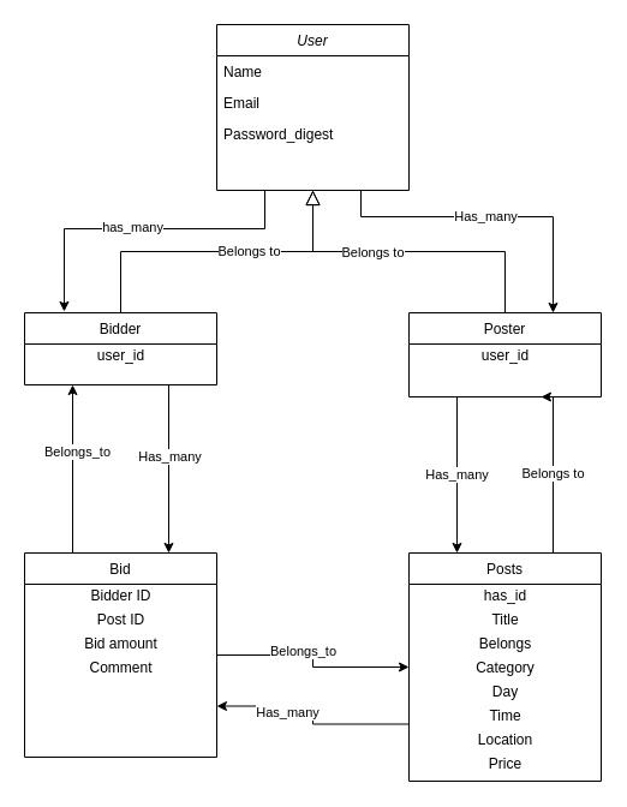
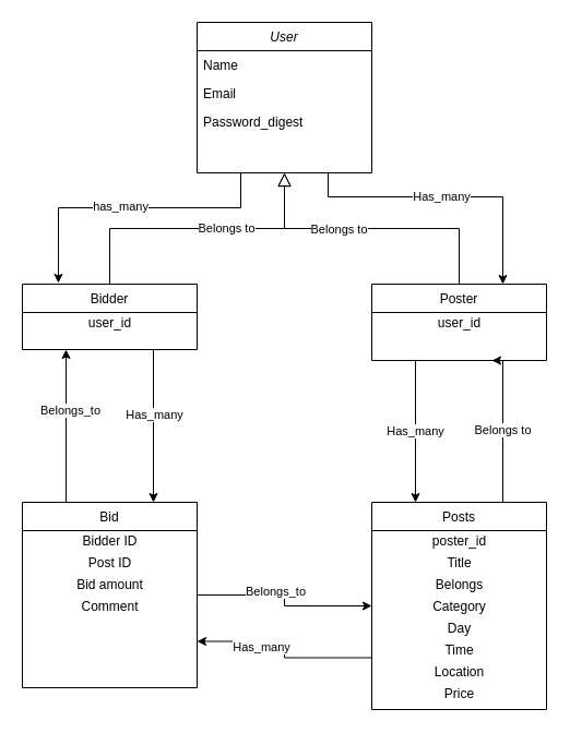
- <mxCell id="28" value="has_id" style="text;html=1;align=center;verticalAlign=middle;resizable=0;points=[];autosize=1;strokeColor=none;fillColor=none;" vertex="1" parent="27"><mxGeometry y="26" width="160" height="20" as="geometry" /></mxCell>
+ <mxCell id="28" value="poster_id" style="text;html=1;align=center;verticalAlign=middle;resizable=0;points=[];autosize=1;strokeColor=none;fillColor=none;" vertex="1" parent="27"><mxGeometry y="26" width="160" height="20" as="geometry" /></mxCell>
